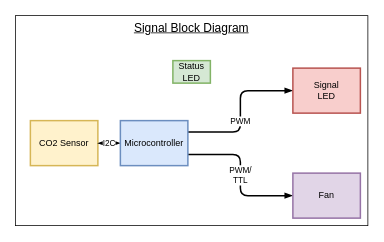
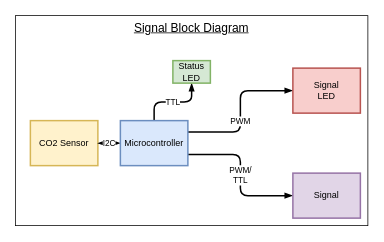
+ <mxCell id="6" value="TTL" style="edgeStyle=orthogonalEdgeStyle;rounded=1;orthogonalLoop=1;jettySize=auto;html=1;exitX=0.5;exitY=0;exitDx=0;exitDy=0;entryX=0.5;entryY=1;entryDx=0;entryDy=0;endArrow=blockThin;endFill=1;strokeWidth=2;" edge="1" parent="1" source="9" target="11"><mxGeometry relative="1" as="geometry" /></mxCell>
- <mxCell id="12" value="Fan" style="rounded=0;whiteSpace=wrap;html=1;strokeWidth=2;fillColor=#e1d5e7;strokeColor=#9673a6;" vertex="1" parent="1"><mxGeometry x="390" y="230" width="90" height="60" as="geometry" /></mxCell>
+ <mxCell id="12" value="Signal" style="rounded=0;whiteSpace=wrap;html=1;strokeWidth=2;fillColor=#e1d5e7;strokeColor=#9673a6;" vertex="1" parent="1"><mxGeometry x="390" y="230" width="90" height="60" as="geometry" /></mxCell>
